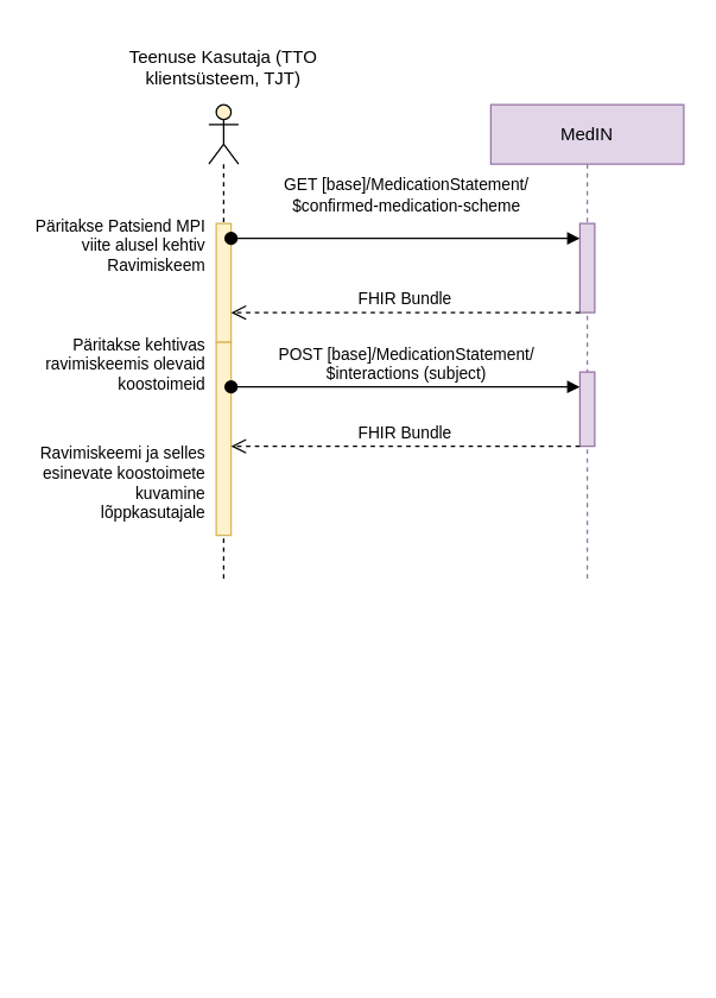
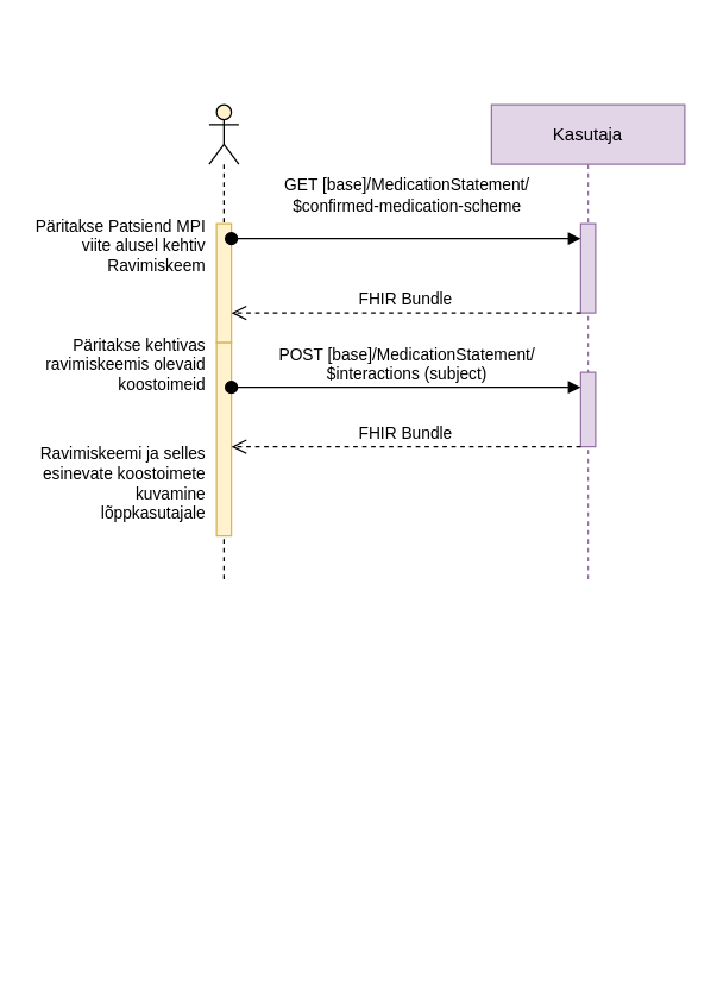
- <mxCell id="6" value="Teenuse Kasutaja (TTO klientsüsteem, TJT)" style="text;html=1;strokeColor=none;fillColor=none;align=center;verticalAlign=middle;whiteSpace=wrap;rounded=0;" vertex="1" parent="1"><mxGeometry x="80" y="20" width="140" height="50" as="geometry" /></mxCell>
- <mxCell id="3" value="MedIN" style="shape=umlLifeline;perimeter=lifelinePerimeter;whiteSpace=wrap;html=1;container=1;dropTarget=0;collapsible=0;recursiveResize=0;outlineConnect=0;portConstraint=eastwest;newEdgeStyle={&quot;edgeStyle&quot;:&quot;elbowEdgeStyle&quot;,&quot;elbow&quot;:&quot;vertical&quot;,&quot;curved&quot;:0,&quot;rounded&quot;:0};fillColor=#e1d5e7;strokeColor=#9673a6;" vertex="1" parent="1"><mxGeometry x="330" y="70" width="130" height="320" as="geometry" /></mxCell>
+ <mxCell id="3" value="Kasutaja" style="shape=umlLifeline;perimeter=lifelinePerimeter;whiteSpace=wrap;html=1;container=1;dropTarget=0;collapsible=0;recursiveResize=0;outlineConnect=0;portConstraint=eastwest;newEdgeStyle={&quot;edgeStyle&quot;:&quot;elbowEdgeStyle&quot;,&quot;elbow&quot;:&quot;vertical&quot;,&quot;curved&quot;:0,&quot;rounded&quot;:0};fillColor=#e1d5e7;strokeColor=#9673a6;" vertex="1" parent="1"><mxGeometry x="330" y="70" width="130" height="320" as="geometry" /></mxCell>
